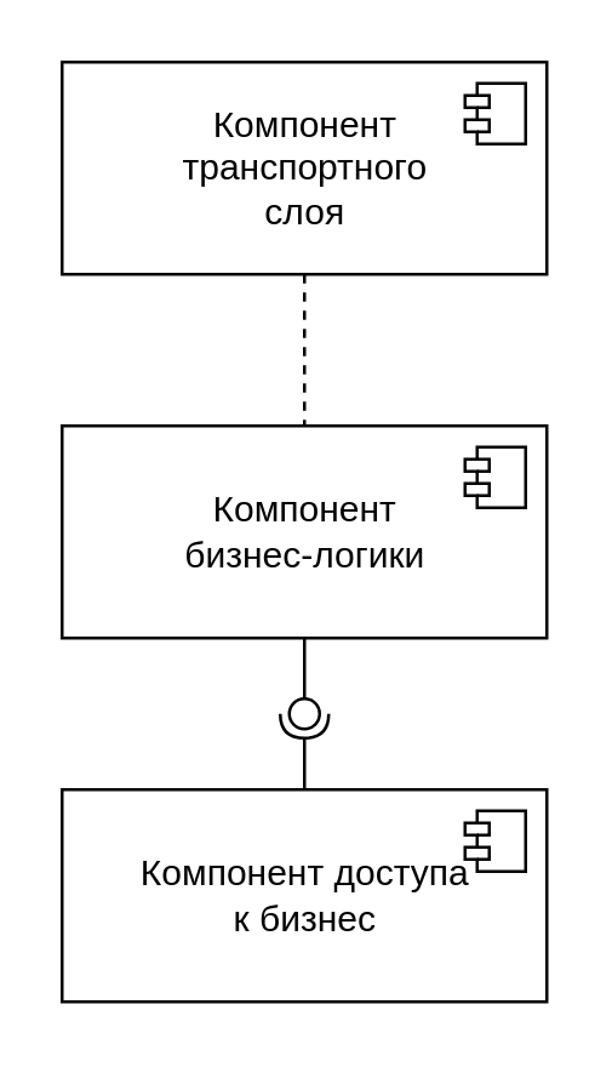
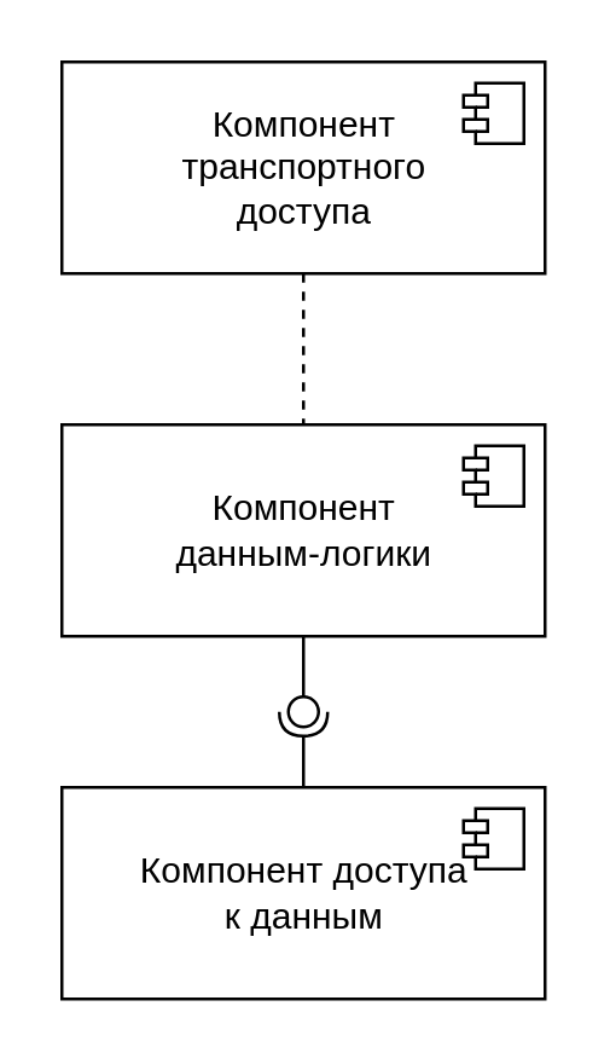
- <mxCell id="7" value="Компонент &lt;br&gt;транспортного &lt;br&gt;слоя" style="html=1;dropTarget=0;" vertex="1" parent="1"><mxGeometry x="20" y="20" width="160" height="70" as="geometry" /></mxCell>
+ <mxCell id="7" value="Компонент &lt;br&gt;транспортного &lt;br&gt;доступа" style="html=1;dropTarget=0;" vertex="1" parent="1"><mxGeometry x="20" y="20" width="160" height="70" as="geometry" /></mxCell>
- <mxCell id="4" value="Компонент &lt;br&gt;бизнес-логики" style="html=1;dropTarget=0;" vertex="1" parent="1"><mxGeometry x="20" y="140" width="160" height="70" as="geometry" /></mxCell>
+ <mxCell id="4" value="Компонент &lt;br&gt;данным-логики" style="html=1;dropTarget=0;" vertex="1" parent="1"><mxGeometry x="20" y="140" width="160" height="70" as="geometry" /></mxCell>
- <mxCell id="2" value="Компонент доступа &lt;br&gt;к бизнес" style="html=1;dropTarget=0;" vertex="1" parent="1"><mxGeometry x="20" y="260" width="160" height="70" as="geometry" /></mxCell>
+ <mxCell id="2" value="Компонент доступа &lt;br&gt;к данным" style="html=1;dropTarget=0;" vertex="1" parent="1"><mxGeometry x="20" y="260" width="160" height="70" as="geometry" /></mxCell>
